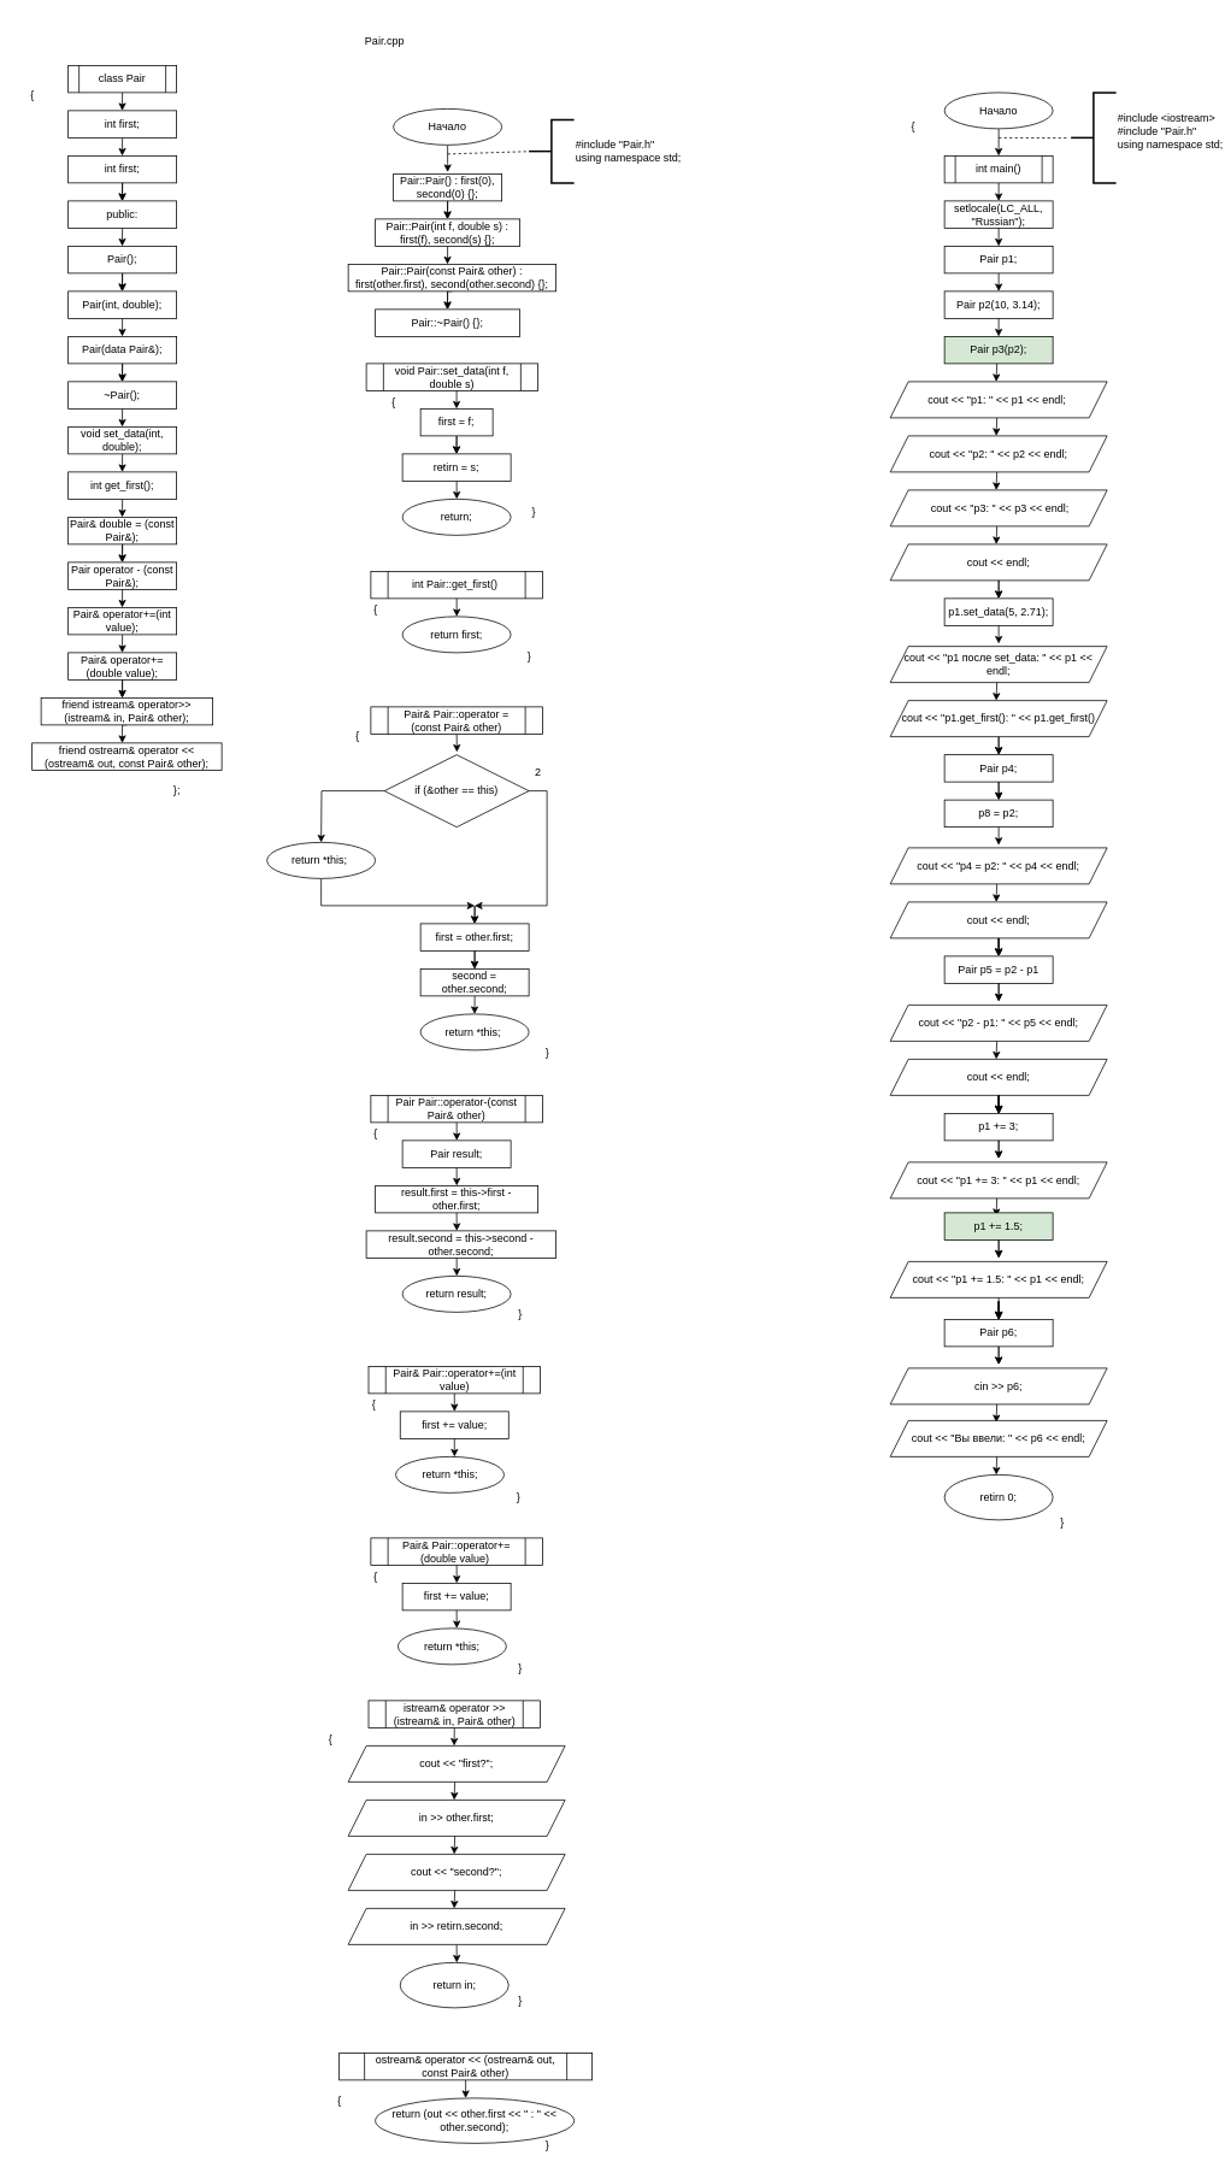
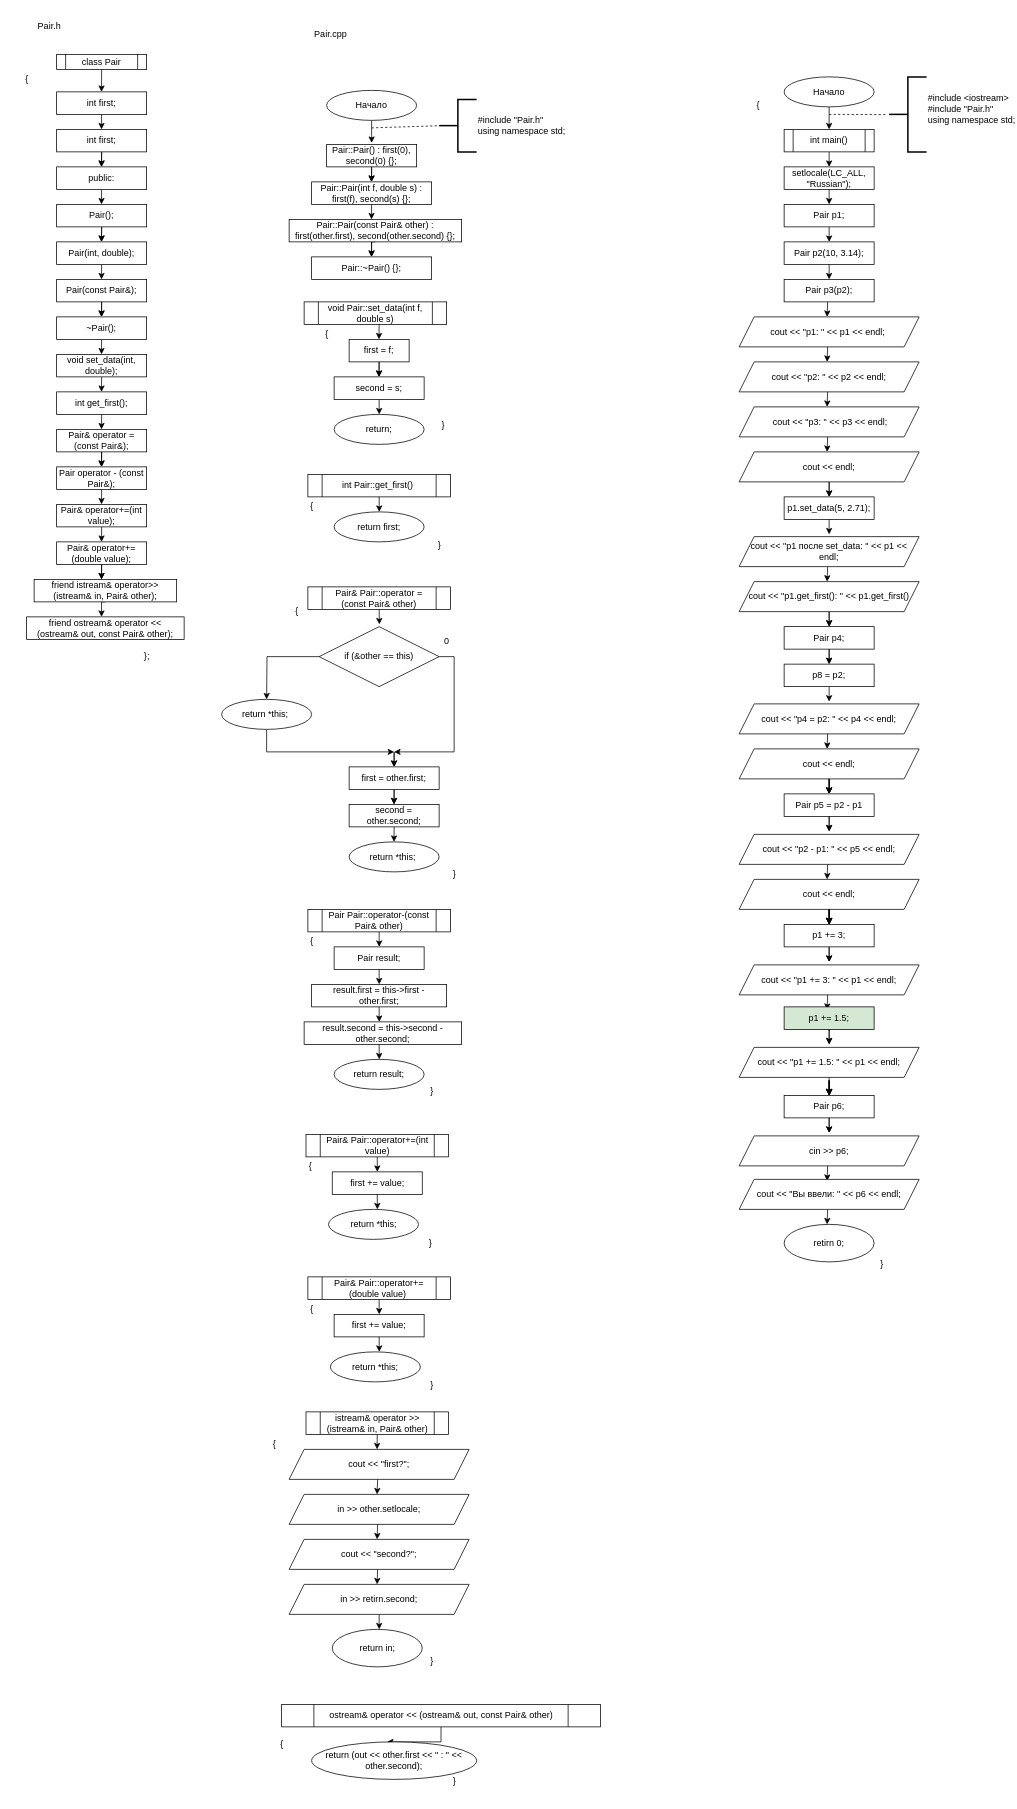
+ <mxCell id="4" value="Pair.h" style="text;html=1;align=center;verticalAlign=middle;resizable=0;points=[];autosize=1;strokeColor=none;fillColor=none;" vertex="1" parent="1"><mxGeometry x="40" y="20" width="50" height="30" as="geometry" /></mxCell>
- <mxCell id="41" value="Pair.cpp" style="text;html=1;align=center;verticalAlign=middle;resizable=0;points=[];autosize=1;strokeColor=none;fillColor=none;" vertex="1" parent="1"><mxGeometry x="390" y="30" width="70" height="30" as="geometry" /></mxCell>
+ <mxCell id="41" value="Pair.cpp" style="text;html=1;align=center;verticalAlign=middle;resizable=0;points=[];autosize=1;strokeColor=none;fillColor=none;" vertex="1" parent="1"><mxGeometry x="405" y="30" width="70" height="30" as="geometry" /></mxCell>
- <mxCell id="3" value="class Pair" style="shape=process;whiteSpace=wrap;html=1;backgroundOutline=1;" vertex="1" parent="1"><mxGeometry x="75" y="72" width="120" height="30" as="geometry" /></mxCell>
+ <mxCell id="3" value="class Pair" style="shape=process;whiteSpace=wrap;html=1;backgroundOutline=1;" vertex="1" parent="1"><mxGeometry x="75" y="72" width="120" height="20" as="geometry" /></mxCell>
- <mxCell id="18" value="Pair(data Pair&amp;);" style="rounded=0;whiteSpace=wrap;html=1;" vertex="1" parent="1"><mxGeometry x="75" y="372" width="120" height="30" as="geometry" /></mxCell>
+ <mxCell id="18" value="Pair(const Pair&amp;);" style="rounded=0;whiteSpace=wrap;html=1;" vertex="1" parent="1"><mxGeometry x="75" y="372" width="120" height="30" as="geometry" /></mxCell>
- <mxCell id="143" value="&amp;nbsp;Pair p3(p2);&amp;nbsp;" style="rounded=0;whiteSpace=wrap;html=1;fillColor=#d5e8d4;" vertex="1" parent="1"><mxGeometry x="1045" y="372" width="120" height="30" as="geometry" /></mxCell>
+ <mxCell id="143" value="&amp;nbsp;Pair p3(p2);&amp;nbsp;" style="rounded=0;whiteSpace=wrap;html=1;" vertex="1" parent="1"><mxGeometry x="1045" y="372" width="120" height="30" as="geometry" /></mxCell>
- <mxCell id="61" value="retirn = s;" style="rounded=0;whiteSpace=wrap;html=1;" vertex="1" parent="1"><mxGeometry x="445" y="502" width="120" height="30" as="geometry" /></mxCell>
+ <mxCell id="61" value="second = s;" style="rounded=0;whiteSpace=wrap;html=1;" vertex="1" parent="1"><mxGeometry x="445" y="502" width="120" height="30" as="geometry" /></mxCell>
- <mxCell id="27" value="Pair&amp;amp; double = (const Pair&amp;amp;);" style="rounded=0;whiteSpace=wrap;html=1;" vertex="1" parent="1"><mxGeometry x="75" y="572" width="120" height="30" as="geometry" /></mxCell>
+ <mxCell id="27" value="Pair&amp;amp; operator = (const Pair&amp;amp;);" style="rounded=0;whiteSpace=wrap;html=1;" vertex="1" parent="1"><mxGeometry x="75" y="572" width="120" height="30" as="geometry" /></mxCell>
- <mxCell id="77" value="2" style="text;html=1;align=center;verticalAlign=middle;resizable=0;points=[];autosize=1;strokeColor=none;fillColor=none;" vertex="1" parent="1"><mxGeometry x="580" y="840" width="30" height="30" as="geometry" /></mxCell>
+ <mxCell id="77" value="0" style="text;html=1;align=center;verticalAlign=middle;resizable=0;points=[];autosize=1;strokeColor=none;fillColor=none;" vertex="1" parent="1"><mxGeometry x="580" y="840" width="30" height="30" as="geometry" /></mxCell>
- <mxCell id="117" value="in &amp;gt;&amp;gt; other.first;" style="shape=parallelogram;perimeter=parallelogramPerimeter;whiteSpace=wrap;html=1;fixedSize=1;" vertex="1" parent="1"><mxGeometry x="385" y="1992" width="240" height="40" as="geometry" /></mxCell>
+ <mxCell id="117" value="in &amp;gt;&amp;gt; other.setlocale;" style="shape=parallelogram;perimeter=parallelogramPerimeter;whiteSpace=wrap;html=1;fixedSize=1;" vertex="1" parent="1"><mxGeometry x="385" y="1992" width="240" height="40" as="geometry" /></mxCell>
- <mxCell id="127" value="ostream&amp;amp; operator &amp;lt;&amp;lt; (ostream&amp;amp; out, const Pair&amp;amp; other)" style="shape=process;whiteSpace=wrap;html=1;backgroundOutline=1;" vertex="1" parent="1"><mxGeometry x="375" y="2272" width="280" height="30" as="geometry" /></mxCell>
+ <mxCell id="127" value="ostream&amp;amp; operator &amp;lt;&amp;lt; (ostream&amp;amp; out, const Pair&amp;amp; other)" style="shape=process;whiteSpace=wrap;html=1;backgroundOutline=1;" vertex="1" parent="1"><mxGeometry x="375" y="2272" width="425" height="30" as="geometry" /></mxCell>
